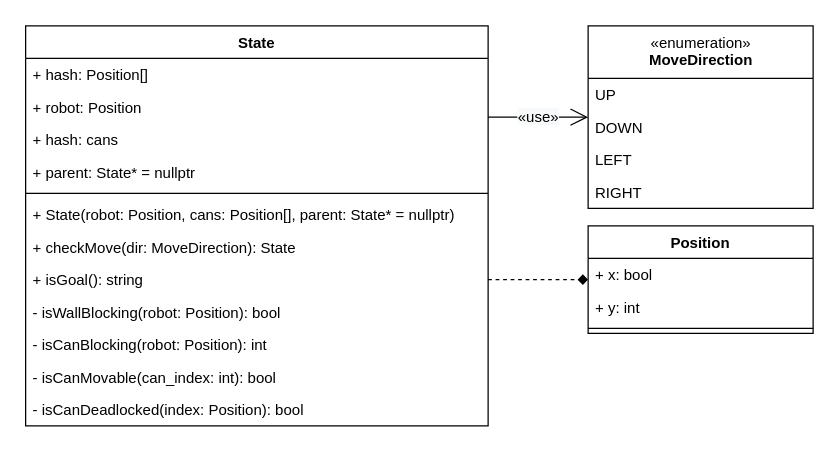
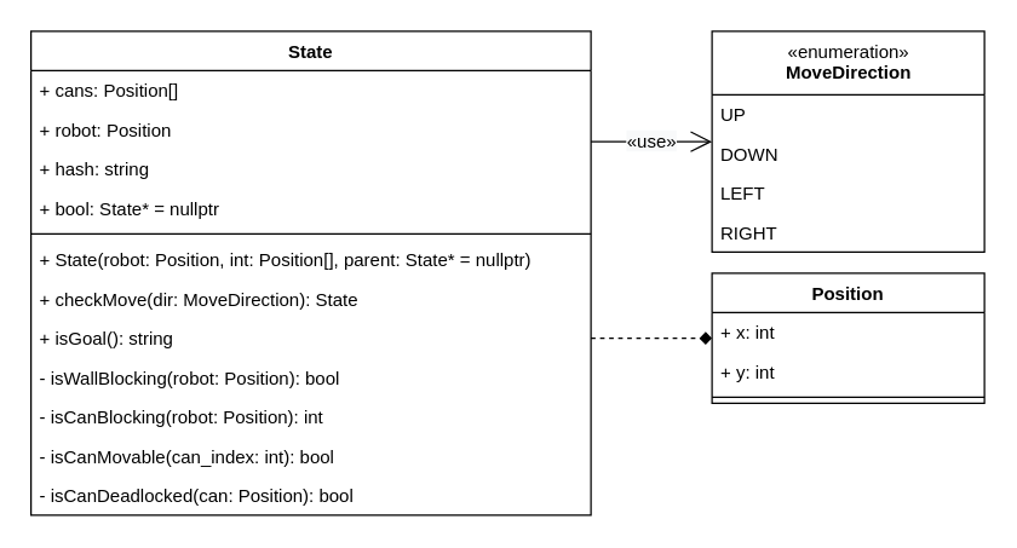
- <mxCell id="3" value="+ hash: Position[]" style="text;strokeColor=none;fillColor=none;align=left;verticalAlign=top;spacingLeft=4;spacingRight=4;overflow=hidden;rotatable=0;points=[[0,0.5],[1,0.5]];portConstraint=eastwest;" parent="2" vertex="1"><mxGeometry y="26" width="370" height="26" as="geometry" /></mxCell>
+ <mxCell id="3" value="+ cans: Position[]" style="text;strokeColor=none;fillColor=none;align=left;verticalAlign=top;spacingLeft=4;spacingRight=4;overflow=hidden;rotatable=0;points=[[0,0.5],[1,0.5]];portConstraint=eastwest;" parent="2" vertex="1"><mxGeometry y="26" width="370" height="26" as="geometry" /></mxCell>
- <mxCell id="5" value="+ hash: cans" style="text;strokeColor=none;fillColor=none;align=left;verticalAlign=top;spacingLeft=4;spacingRight=4;overflow=hidden;rotatable=0;points=[[0,0.5],[1,0.5]];portConstraint=eastwest;" parent="2" vertex="1"><mxGeometry y="78" width="370" height="26" as="geometry" /></mxCell>
+ <mxCell id="5" value="+ hash: string" style="text;strokeColor=none;fillColor=none;align=left;verticalAlign=top;spacingLeft=4;spacingRight=4;overflow=hidden;rotatable=0;points=[[0,0.5],[1,0.5]];portConstraint=eastwest;" parent="2" vertex="1"><mxGeometry y="78" width="370" height="26" as="geometry" /></mxCell>
- <mxCell id="6" value="+ parent: State* = nullptr" style="text;strokeColor=none;fillColor=none;align=left;verticalAlign=top;spacingLeft=4;spacingRight=4;overflow=hidden;rotatable=0;points=[[0,0.5],[1,0.5]];portConstraint=eastwest;" parent="2" vertex="1"><mxGeometry y="104" width="370" height="26" as="geometry" /></mxCell>
+ <mxCell id="6" value="+ bool: State* = nullptr" style="text;strokeColor=none;fillColor=none;align=left;verticalAlign=top;spacingLeft=4;spacingRight=4;overflow=hidden;rotatable=0;points=[[0,0.5],[1,0.5]];portConstraint=eastwest;" parent="2" vertex="1"><mxGeometry y="104" width="370" height="26" as="geometry" /></mxCell>
- <mxCell id="8" value="+ State(robot: Position, cans: Position[], parent: State* = nullptr)" style="text;strokeColor=none;fillColor=none;align=left;verticalAlign=top;spacingLeft=4;spacingRight=4;overflow=hidden;rotatable=0;points=[[0,0.5],[1,0.5]];portConstraint=eastwest;" parent="2" vertex="1"><mxGeometry y="138" width="370" height="26" as="geometry" /></mxCell>
+ <mxCell id="8" value="+ State(robot: Position, int: Position[], parent: State* = nullptr)" style="text;strokeColor=none;fillColor=none;align=left;verticalAlign=top;spacingLeft=4;spacingRight=4;overflow=hidden;rotatable=0;points=[[0,0.5],[1,0.5]];portConstraint=eastwest;" parent="2" vertex="1"><mxGeometry y="138" width="370" height="26" as="geometry" /></mxCell>
- <mxCell id="22" value="+ x: bool" style="text;strokeColor=none;fillColor=none;align=left;verticalAlign=top;spacingLeft=4;spacingRight=4;overflow=hidden;rotatable=0;points=[[0,0.5],[1,0.5]];portConstraint=eastwest;" parent="21" vertex="1"><mxGeometry y="26" width="180" height="26" as="geometry" /></mxCell>
+ <mxCell id="22" value="+ x: int" style="text;strokeColor=none;fillColor=none;align=left;verticalAlign=top;spacingLeft=4;spacingRight=4;overflow=hidden;rotatable=0;points=[[0,0.5],[1,0.5]];portConstraint=eastwest;" parent="21" vertex="1"><mxGeometry y="26" width="180" height="26" as="geometry" /></mxCell>
- <mxCell id="14" value="- isCanDeadlocked(index: Position): bool" style="text;strokeColor=none;fillColor=none;align=left;verticalAlign=top;spacingLeft=4;spacingRight=4;overflow=hidden;rotatable=0;points=[[0,0.5],[1,0.5]];portConstraint=eastwest;" parent="2" vertex="1"><mxGeometry y="294" width="370" height="26" as="geometry" /></mxCell>
+ <mxCell id="14" value="- isCanDeadlocked(can: Position): bool" style="text;strokeColor=none;fillColor=none;align=left;verticalAlign=top;spacingLeft=4;spacingRight=4;overflow=hidden;rotatable=0;points=[[0,0.5],[1,0.5]];portConstraint=eastwest;" parent="2" vertex="1"><mxGeometry y="294" width="370" height="26" as="geometry" /></mxCell>
